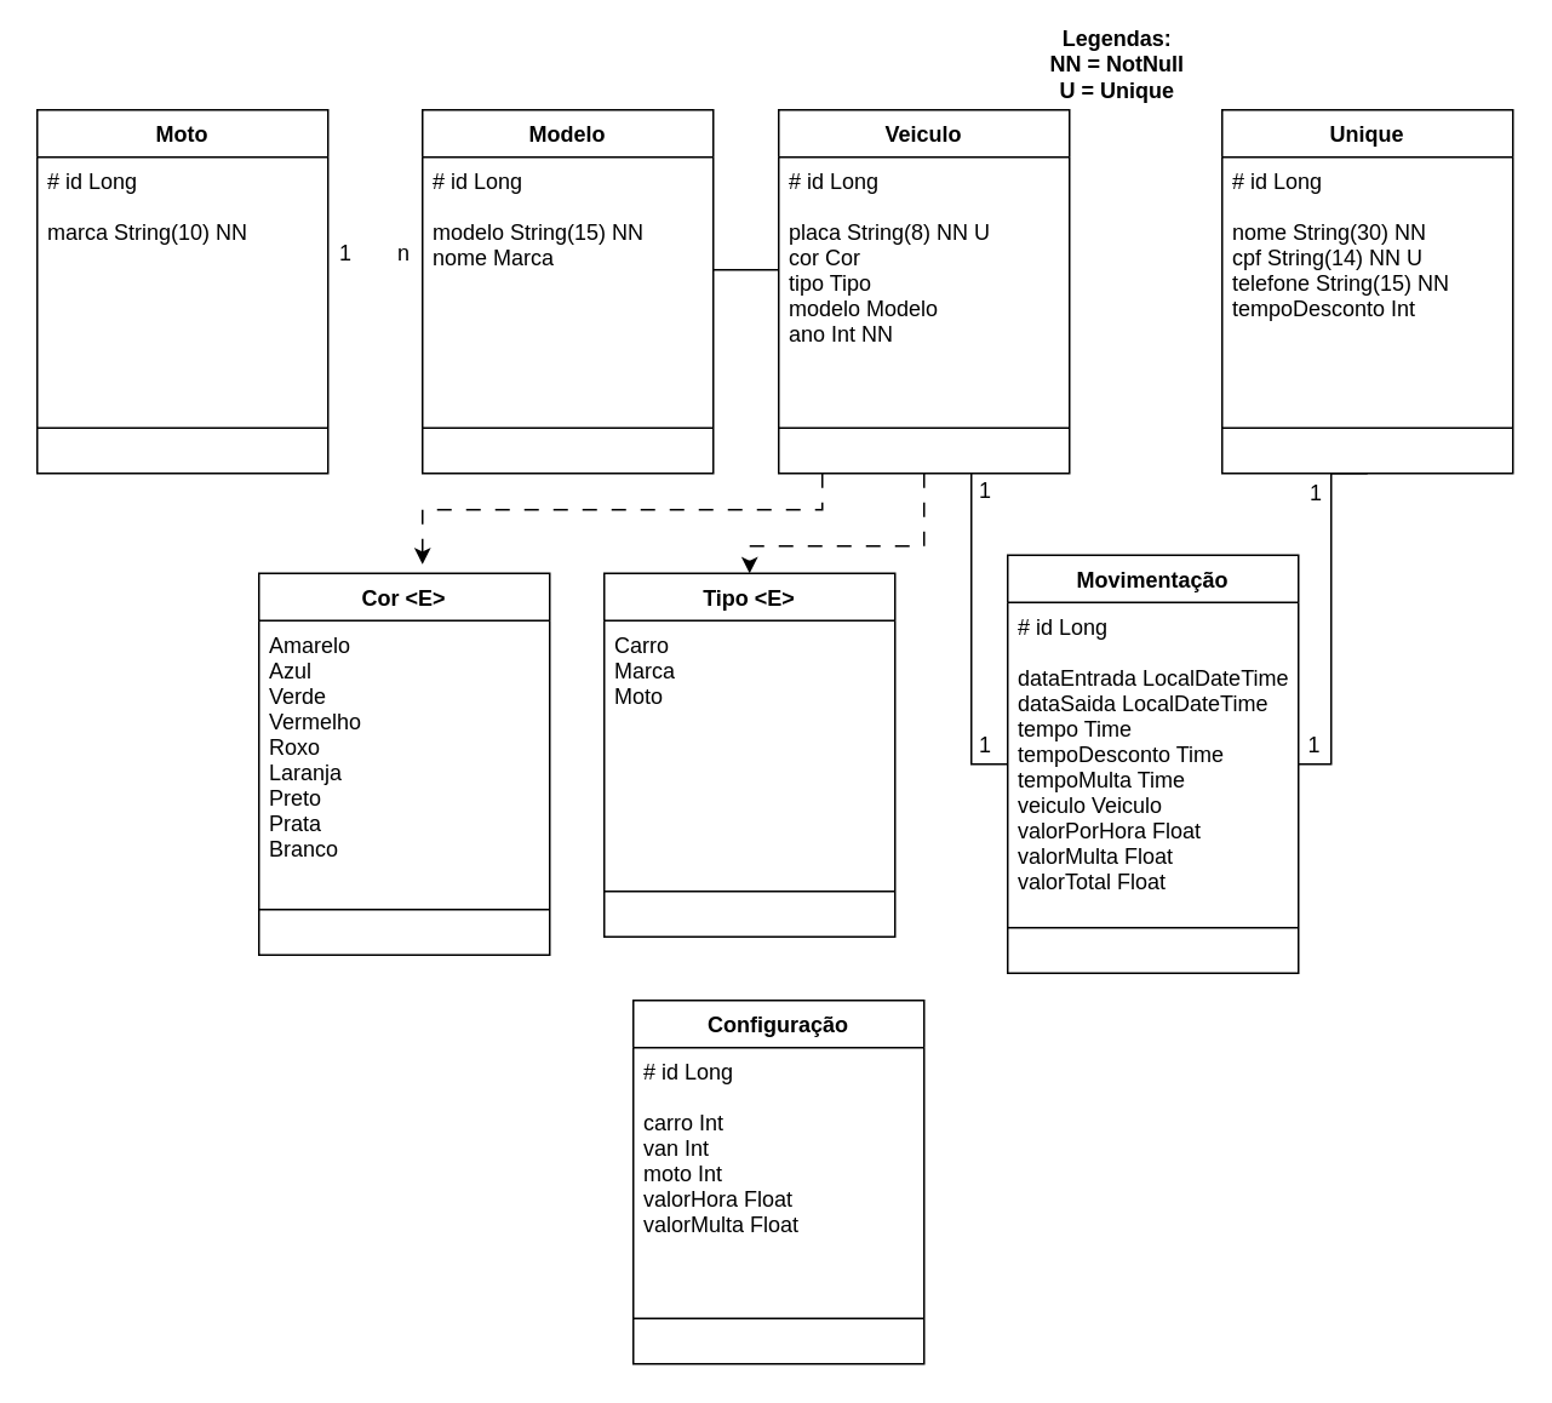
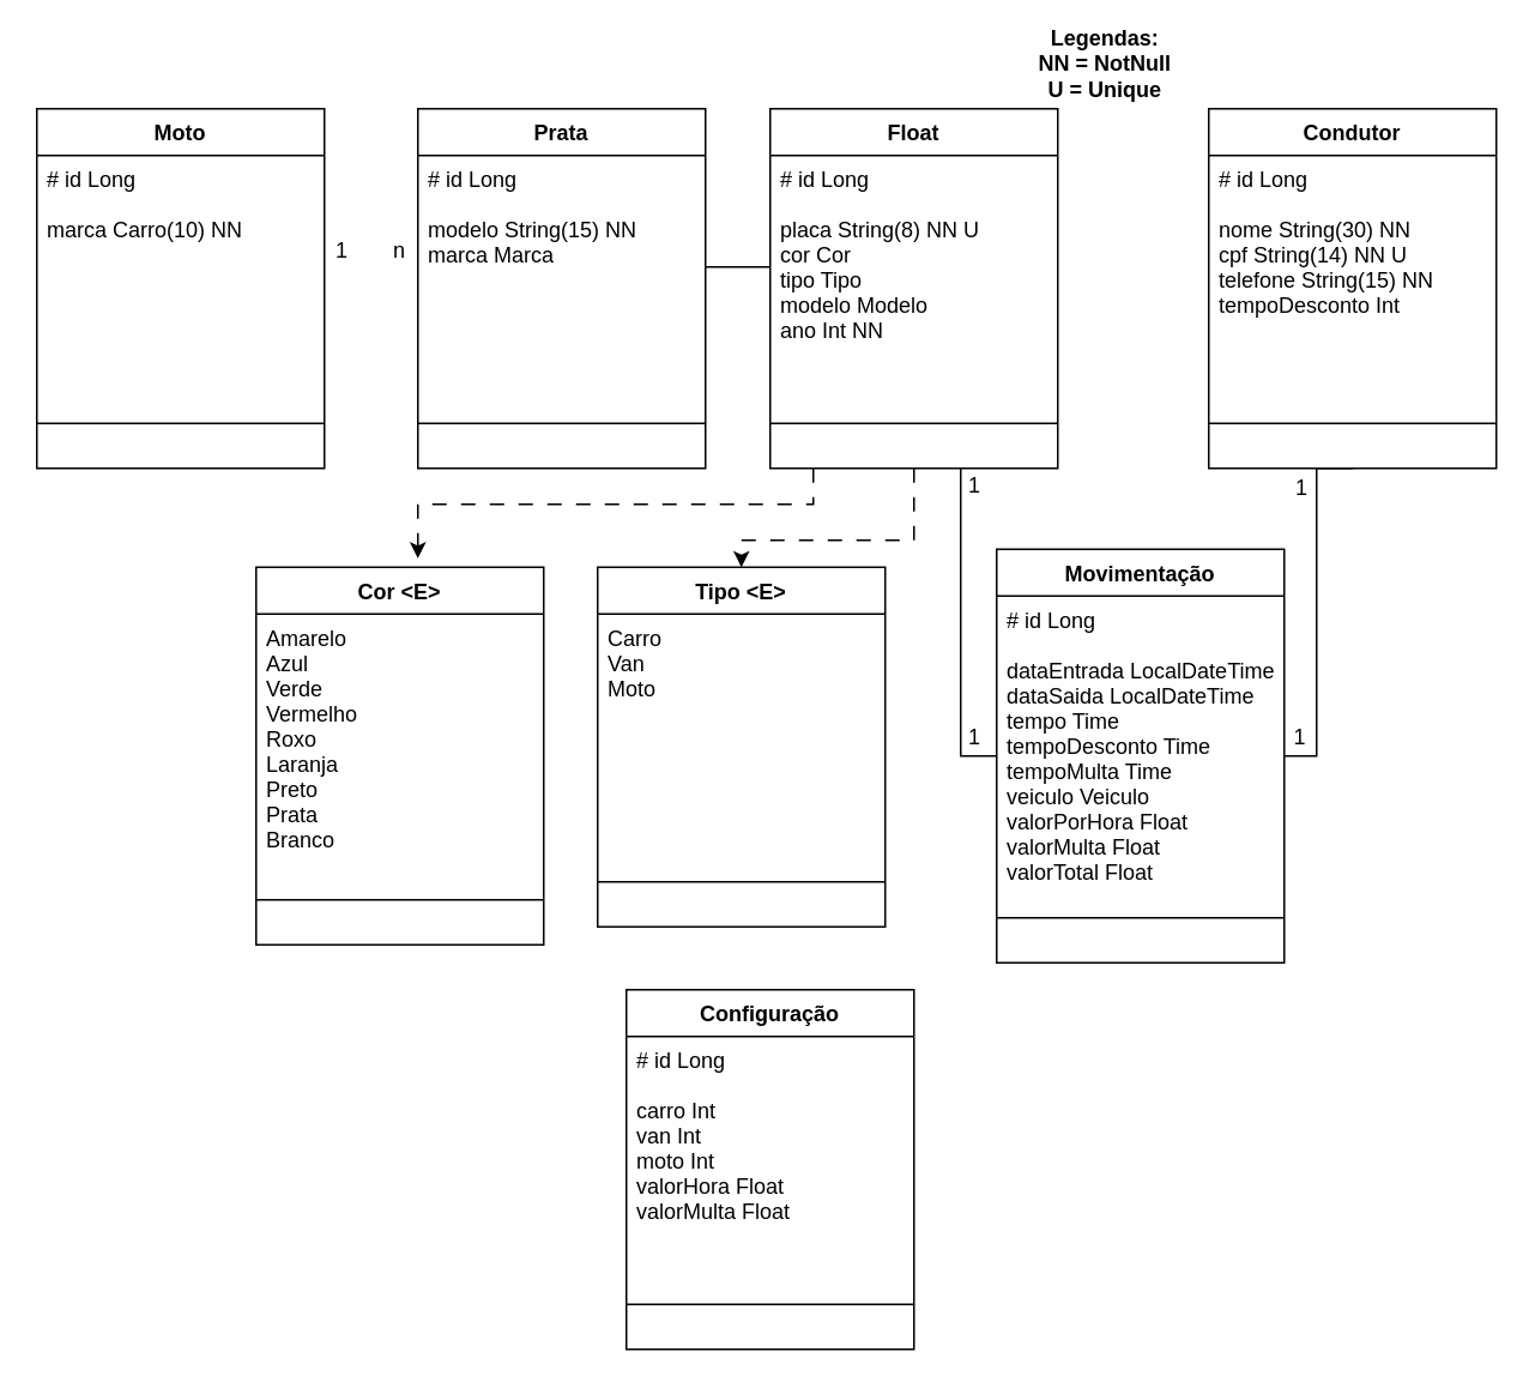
- <mxCell id="23" value="Modelo" style="swimlane;fontStyle=1;align=center;verticalAlign=top;childLayout=stackLayout;horizontal=1;startSize=26;horizontalStack=0;resizeParent=1;resizeParentMax=0;resizeLast=0;collapsible=1;marginBottom=0;" vertex="1" parent="1"><mxGeometry x="232" y="60" width="160" height="200" as="geometry" /></mxCell>
+ <mxCell id="23" value="Prata" style="swimlane;fontStyle=1;align=center;verticalAlign=top;childLayout=stackLayout;horizontal=1;startSize=26;horizontalStack=0;resizeParent=1;resizeParentMax=0;resizeLast=0;collapsible=1;marginBottom=0;" vertex="1" parent="1"><mxGeometry x="232" y="60" width="160" height="200" as="geometry" /></mxCell>
- <mxCell id="4" value="Veiculo" style="swimlane;fontStyle=1;align=center;verticalAlign=top;childLayout=stackLayout;horizontal=1;startSize=26;horizontalStack=0;resizeParent=1;resizeParentMax=0;resizeLast=0;collapsible=1;marginBottom=0;" parent="1" vertex="1"><mxGeometry x="428" y="60" width="160" height="200" as="geometry" /></mxCell>
+ <mxCell id="4" value="Float" style="swimlane;fontStyle=1;align=center;verticalAlign=top;childLayout=stackLayout;horizontal=1;startSize=26;horizontalStack=0;resizeParent=1;resizeParentMax=0;resizeLast=0;collapsible=1;marginBottom=0;" parent="1" vertex="1"><mxGeometry x="428" y="60" width="160" height="200" as="geometry" /></mxCell>
- <mxCell id="7" value="Unique" style="swimlane;fontStyle=1;align=center;verticalAlign=top;childLayout=stackLayout;horizontal=1;startSize=26;horizontalStack=0;resizeParent=1;resizeParentMax=0;resizeLast=0;collapsible=1;marginBottom=0;" parent="1" vertex="1"><mxGeometry x="672" y="60" width="160" height="200" as="geometry" /></mxCell>
+ <mxCell id="7" value="Condutor" style="swimlane;fontStyle=1;align=center;verticalAlign=top;childLayout=stackLayout;horizontal=1;startSize=26;horizontalStack=0;resizeParent=1;resizeParentMax=0;resizeLast=0;collapsible=1;marginBottom=0;" parent="1" vertex="1"><mxGeometry x="672" y="60" width="160" height="200" as="geometry" /></mxCell>
- <mxCell id="27" value="# id Long&#10;&#10;marca String(10) NN" style="text;strokeColor=none;fillColor=none;align=left;verticalAlign=top;spacingLeft=4;spacingRight=4;overflow=hidden;rotatable=0;points=[[0,0.5],[1,0.5]];portConstraint=eastwest;" vertex="1" parent="26"><mxGeometry y="26" width="160" height="124" as="geometry" /></mxCell>
+ <mxCell id="27" value="# id Long&#10;&#10;marca Carro(10) NN" style="text;strokeColor=none;fillColor=none;align=left;verticalAlign=top;spacingLeft=4;spacingRight=4;overflow=hidden;rotatable=0;points=[[0,0.5],[1,0.5]];portConstraint=eastwest;" vertex="1" parent="26"><mxGeometry y="26" width="160" height="124" as="geometry" /></mxCell>
- <mxCell id="24" value="# id Long&#10;&#10;modelo String(15) NN&#10;nome Marca" style="text;strokeColor=none;fillColor=none;align=left;verticalAlign=top;spacingLeft=4;spacingRight=4;overflow=hidden;rotatable=0;points=[[0,0.5],[1,0.5]];portConstraint=eastwest;" vertex="1" parent="23"><mxGeometry y="26" width="160" height="124" as="geometry" /></mxCell>
+ <mxCell id="24" value="# id Long&#10;&#10;modelo String(15) NN&#10;marca Marca" style="text;strokeColor=none;fillColor=none;align=left;verticalAlign=top;spacingLeft=4;spacingRight=4;overflow=hidden;rotatable=0;points=[[0,0.5],[1,0.5]];portConstraint=eastwest;" vertex="1" parent="23"><mxGeometry y="26" width="160" height="124" as="geometry" /></mxCell>
- <mxCell id="14" value="Carro &#10;Marca &#10;Moto" style="text;strokeColor=none;fillColor=none;align=left;verticalAlign=top;spacingLeft=4;spacingRight=4;overflow=hidden;rotatable=0;points=[[0,0.5],[1,0.5]];portConstraint=eastwest;" parent="13" vertex="1"><mxGeometry y="26" width="160" height="124" as="geometry" /></mxCell>
+ <mxCell id="14" value="Carro &#10;Van &#10;Moto" style="text;strokeColor=none;fillColor=none;align=left;verticalAlign=top;spacingLeft=4;spacingRight=4;overflow=hidden;rotatable=0;points=[[0,0.5],[1,0.5]];portConstraint=eastwest;" parent="13" vertex="1"><mxGeometry y="26" width="160" height="124" as="geometry" /></mxCell>
